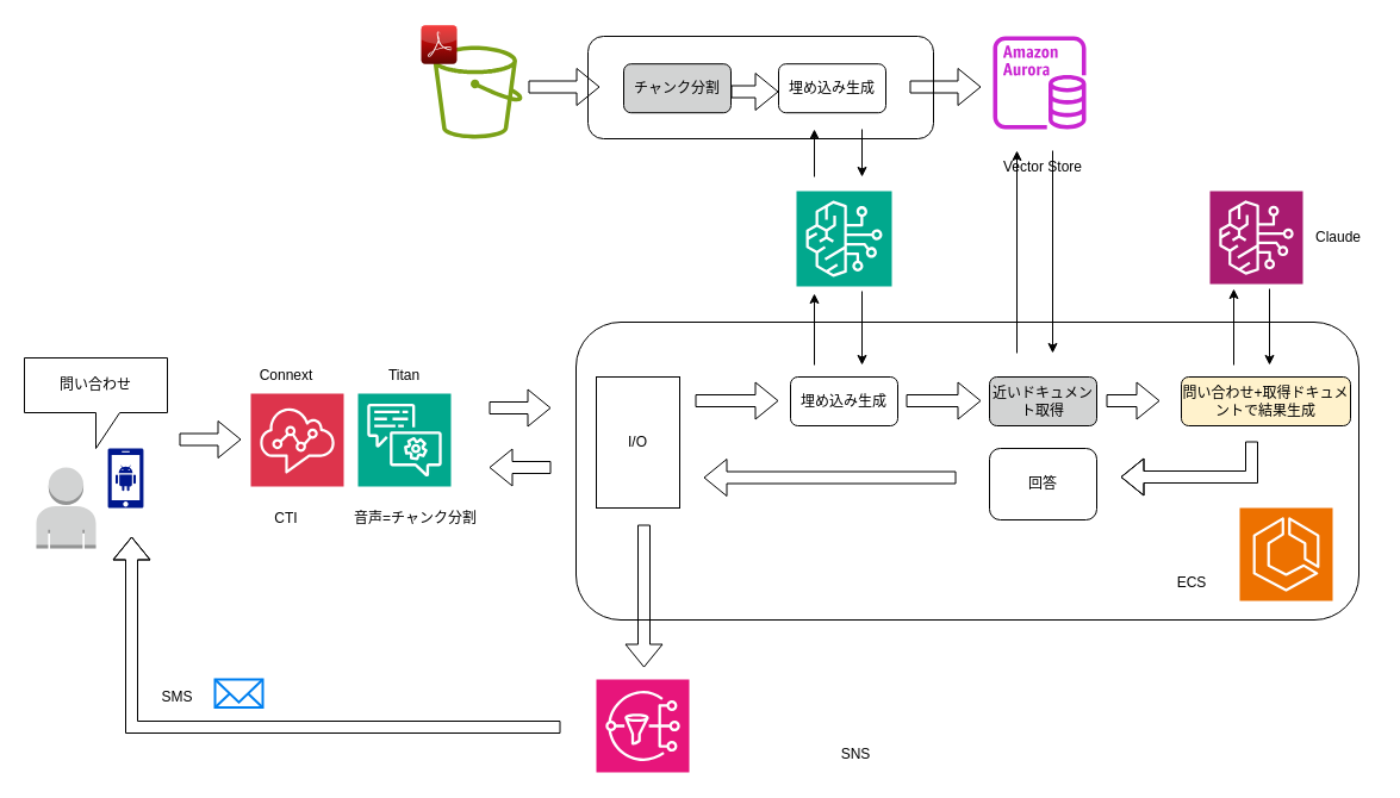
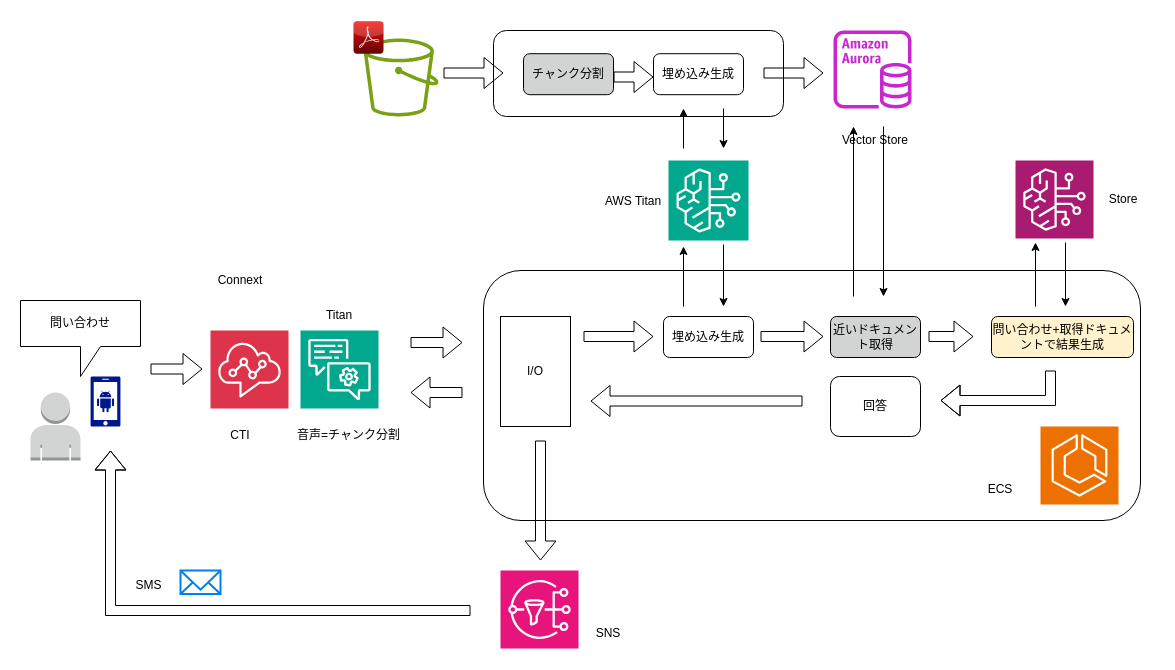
- <mxCell id="26" value="Claude" style="text;html=1;align=center;verticalAlign=middle;whiteSpace=wrap;rounded=0;" parent="1" vertex="1"><mxGeometry x="1093" y="184" width="60" height="30" as="geometry" /></mxCell>
+ <mxCell id="26" value="Store" style="text;html=1;align=center;verticalAlign=middle;whiteSpace=wrap;rounded=0;" parent="1" vertex="1"><mxGeometry x="1093" y="184" width="60" height="30" as="geometry" /></mxCell>
+ <mxCell id="9" value="AWS Titan" style="text;html=1;align=center;verticalAlign=middle;whiteSpace=wrap;rounded=0;" parent="1" vertex="1"><mxGeometry x="603" y="186" width="60" height="30" as="geometry" /></mxCell>
- <mxCell id="50" value="Connext" style="text;html=1;align=center;verticalAlign=middle;whiteSpace=wrap;rounded=0;" vertex="1" parent="1"><mxGeometry x="210" y="300" width="60" height="30" as="geometry" /></mxCell>
+ <mxCell id="50" value="Connext" style="text;html=1;align=center;verticalAlign=middle;whiteSpace=wrap;rounded=0;" vertex="1" parent="1"><mxGeometry x="210" y="265" width="60" height="30" as="geometry" /></mxCell>
- <mxCell id="53" value="SNS" style="text;html=1;align=center;verticalAlign=middle;whiteSpace=wrap;rounded=0;" vertex="1" parent="1"><mxGeometry x="688" y="618" width="60" height="30" as="geometry" /></mxCell>
+ <mxCell id="53" value="SNS" style="text;html=1;align=center;verticalAlign=middle;whiteSpace=wrap;rounded=0;" vertex="1" parent="1"><mxGeometry x="578" y="618" width="60" height="30" as="geometry" /></mxCell>
